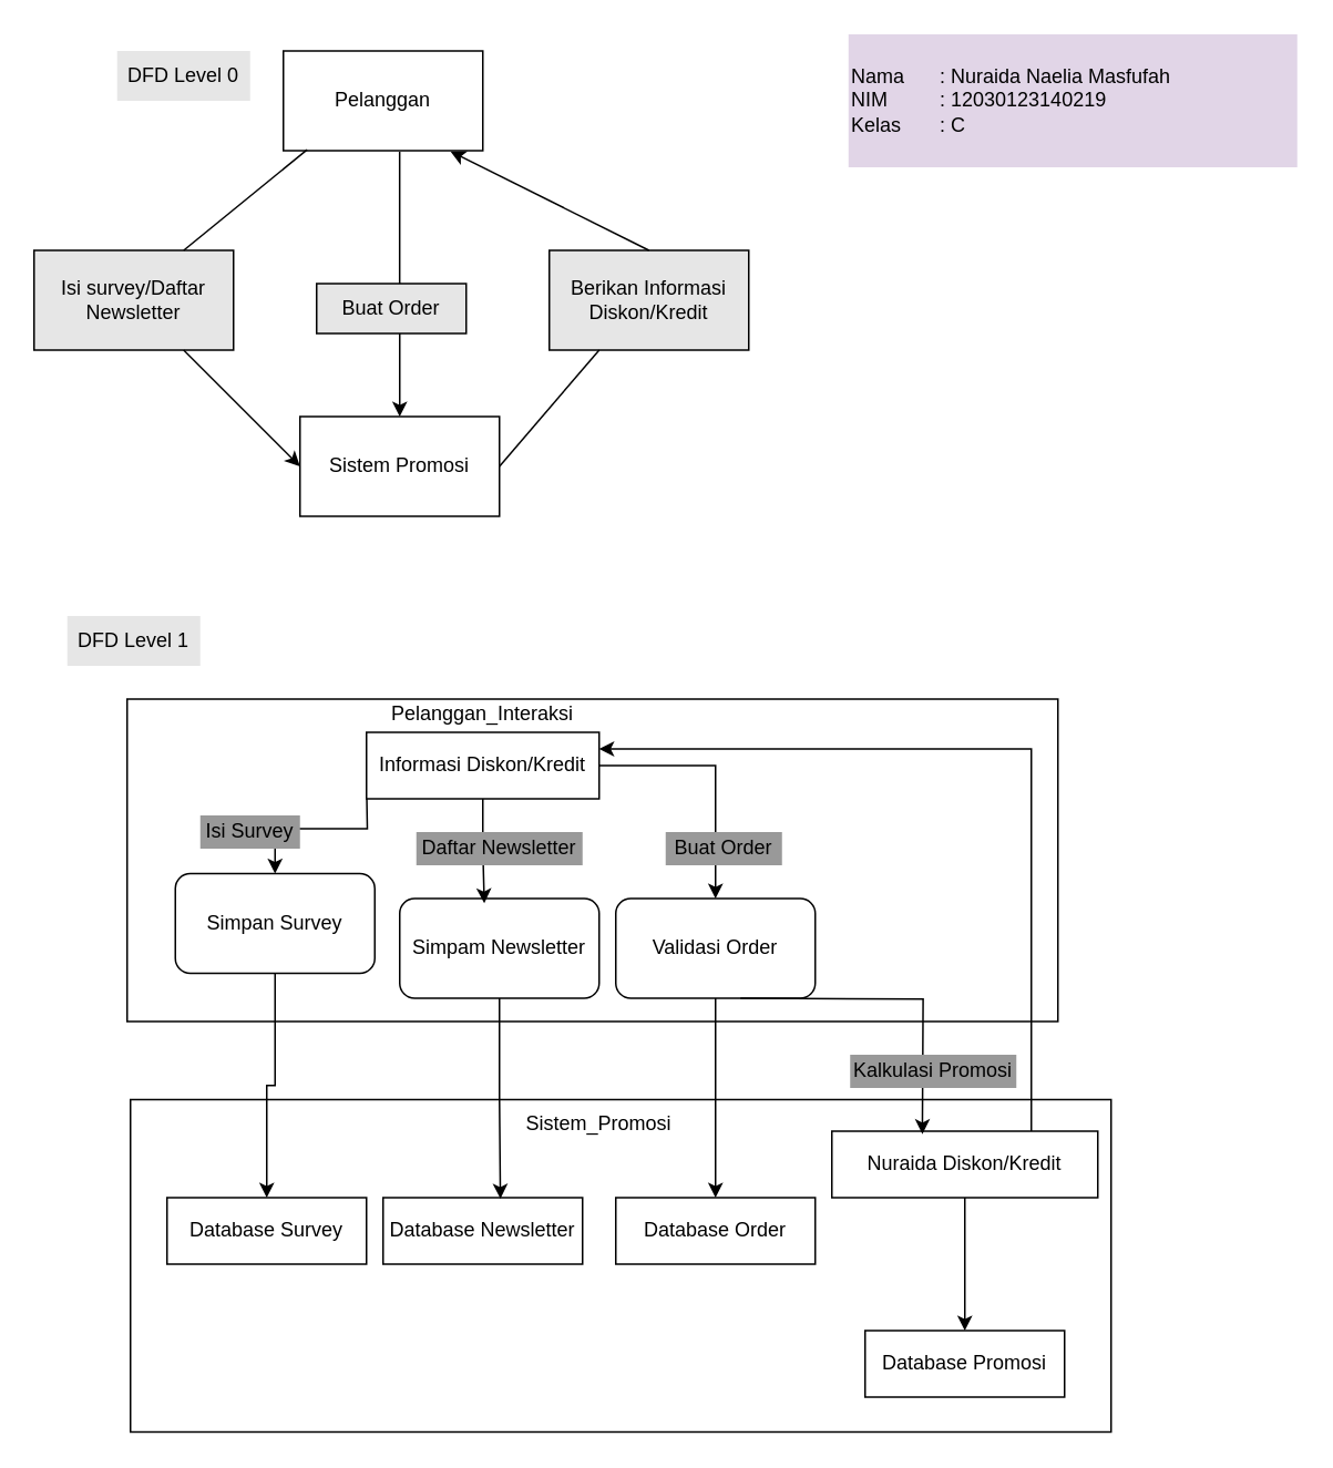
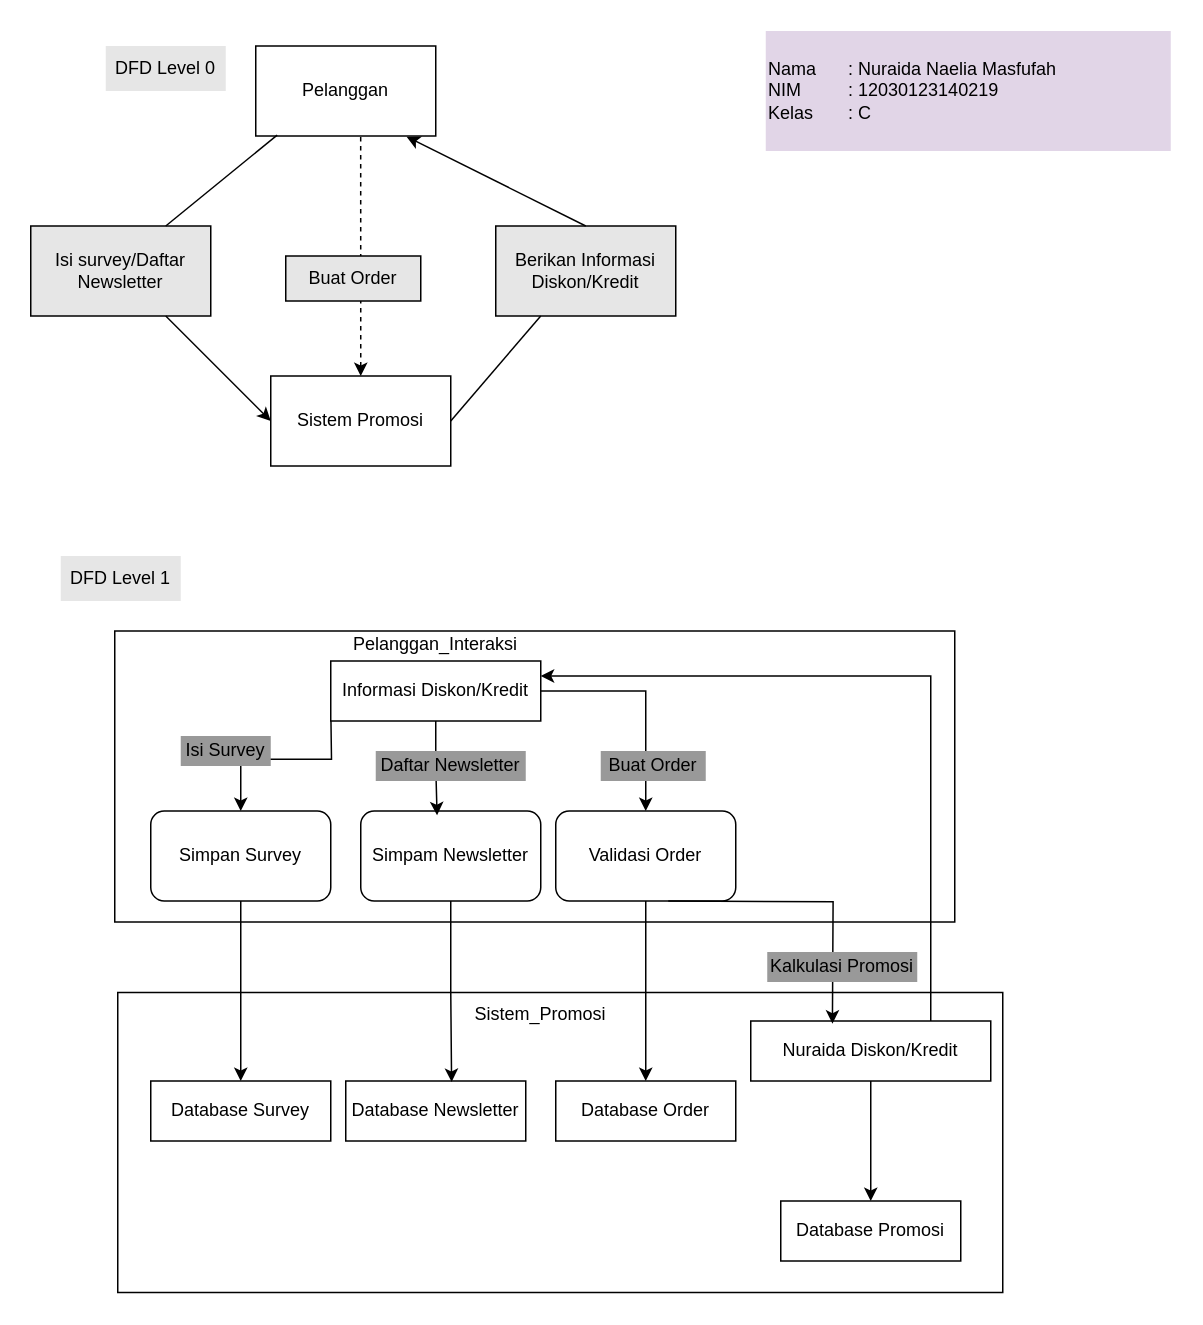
- <mxCell id="8" value="" style="endArrow=classic;html=1;rounded=0;exitX=0.583;exitY=1.011;exitDx=0;exitDy=0;entryX=0.5;entryY=0;entryDx=0;entryDy=0;exitPerimeter=0;" parent="1" source="2" target="5" edge="1"><mxGeometry width="50" height="50" relative="1" as="geometry"><mxPoint x="270" y="190" as="sourcePoint" /><mxPoint x="320" y="140" as="targetPoint" /></mxGeometry></mxCell>
+ <mxCell id="8" value="" style="endArrow=classic;html=1;rounded=0;exitX=0.583;exitY=1.011;exitDx=0;exitDy=0;entryX=0.5;entryY=0;entryDx=0;entryDy=0;exitPerimeter=0;dashed=1;" parent="1" source="2" target="5" edge="1"><mxGeometry width="50" height="50" relative="1" as="geometry"><mxPoint x="270" y="190" as="sourcePoint" /><mxPoint x="320" y="140" as="targetPoint" /></mxGeometry></mxCell>
- <mxCell id="19" value="Simpan Survey" style="rounded=1;whiteSpace=wrap;html=1;" parent="1" vertex="1"><mxGeometry x="105" y="525" width="120" height="60" as="geometry" /></mxCell>
+ <mxCell id="19" value="Simpan Survey" style="rounded=1;whiteSpace=wrap;html=1;" parent="1" vertex="1"><mxGeometry x="100" y="540" width="120" height="60" as="geometry" /></mxCell>
